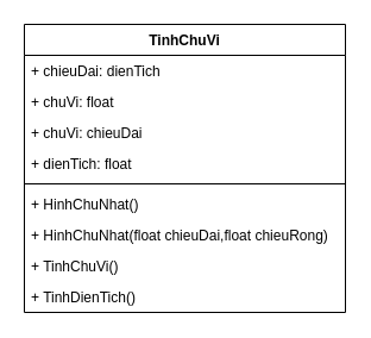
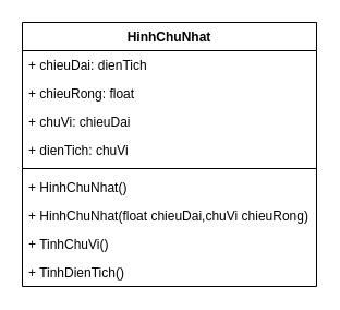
- <mxCell id="2" value="TinhChuVi&#10;" style="swimlane;fontStyle=1;align=center;verticalAlign=top;childLayout=stackLayout;horizontal=1;startSize=26;horizontalStack=0;resizeParent=1;resizeParentMax=0;resizeLast=0;collapsible=1;marginBottom=0;" vertex="1" parent="1"><mxGeometry x="20" y="20" width="270" height="242" as="geometry" /></mxCell>
+ <mxCell id="2" value="HinhChuNhat&#10;" style="swimlane;fontStyle=1;align=center;verticalAlign=top;childLayout=stackLayout;horizontal=1;startSize=26;horizontalStack=0;resizeParent=1;resizeParentMax=0;resizeLast=0;collapsible=1;marginBottom=0;" vertex="1" parent="1"><mxGeometry x="20" y="20" width="270" height="242" as="geometry" /></mxCell>
- <mxCell id="4" value="+ chuVi: float" style="text;strokeColor=none;fillColor=none;align=left;verticalAlign=top;spacingLeft=4;spacingRight=4;overflow=hidden;rotatable=0;points=[[0,0.5],[1,0.5]];portConstraint=eastwest;" vertex="1" parent="2"><mxGeometry y="52" width="270" height="26" as="geometry" /></mxCell>
+ <mxCell id="4" value="+ chieuRong: float" style="text;strokeColor=none;fillColor=none;align=left;verticalAlign=top;spacingLeft=4;spacingRight=4;overflow=hidden;rotatable=0;points=[[0,0.5],[1,0.5]];portConstraint=eastwest;" vertex="1" parent="2"><mxGeometry y="52" width="270" height="26" as="geometry" /></mxCell>
- <mxCell id="6" value="+ dienTich: float" style="text;strokeColor=none;fillColor=none;align=left;verticalAlign=top;spacingLeft=4;spacingRight=4;overflow=hidden;rotatable=0;points=[[0,0.5],[1,0.5]];portConstraint=eastwest;" vertex="1" parent="2"><mxGeometry y="104" width="270" height="26" as="geometry" /></mxCell>
+ <mxCell id="6" value="+ dienTich: chuVi" style="text;strokeColor=none;fillColor=none;align=left;verticalAlign=top;spacingLeft=4;spacingRight=4;overflow=hidden;rotatable=0;points=[[0,0.5],[1,0.5]];portConstraint=eastwest;" vertex="1" parent="2"><mxGeometry y="104" width="270" height="26" as="geometry" /></mxCell>
- <mxCell id="9" value="+ HinhChuNhat(float chieuDai,float chieuRong)" style="text;strokeColor=none;fillColor=none;align=left;verticalAlign=top;spacingLeft=4;spacingRight=4;overflow=hidden;rotatable=0;points=[[0,0.5],[1,0.5]];portConstraint=eastwest;" vertex="1" parent="2"><mxGeometry y="164" width="270" height="26" as="geometry" /></mxCell>
+ <mxCell id="9" value="+ HinhChuNhat(float chieuDai,chuVi chieuRong)" style="text;strokeColor=none;fillColor=none;align=left;verticalAlign=top;spacingLeft=4;spacingRight=4;overflow=hidden;rotatable=0;points=[[0,0.5],[1,0.5]];portConstraint=eastwest;" vertex="1" parent="2"><mxGeometry y="164" width="270" height="26" as="geometry" /></mxCell>
